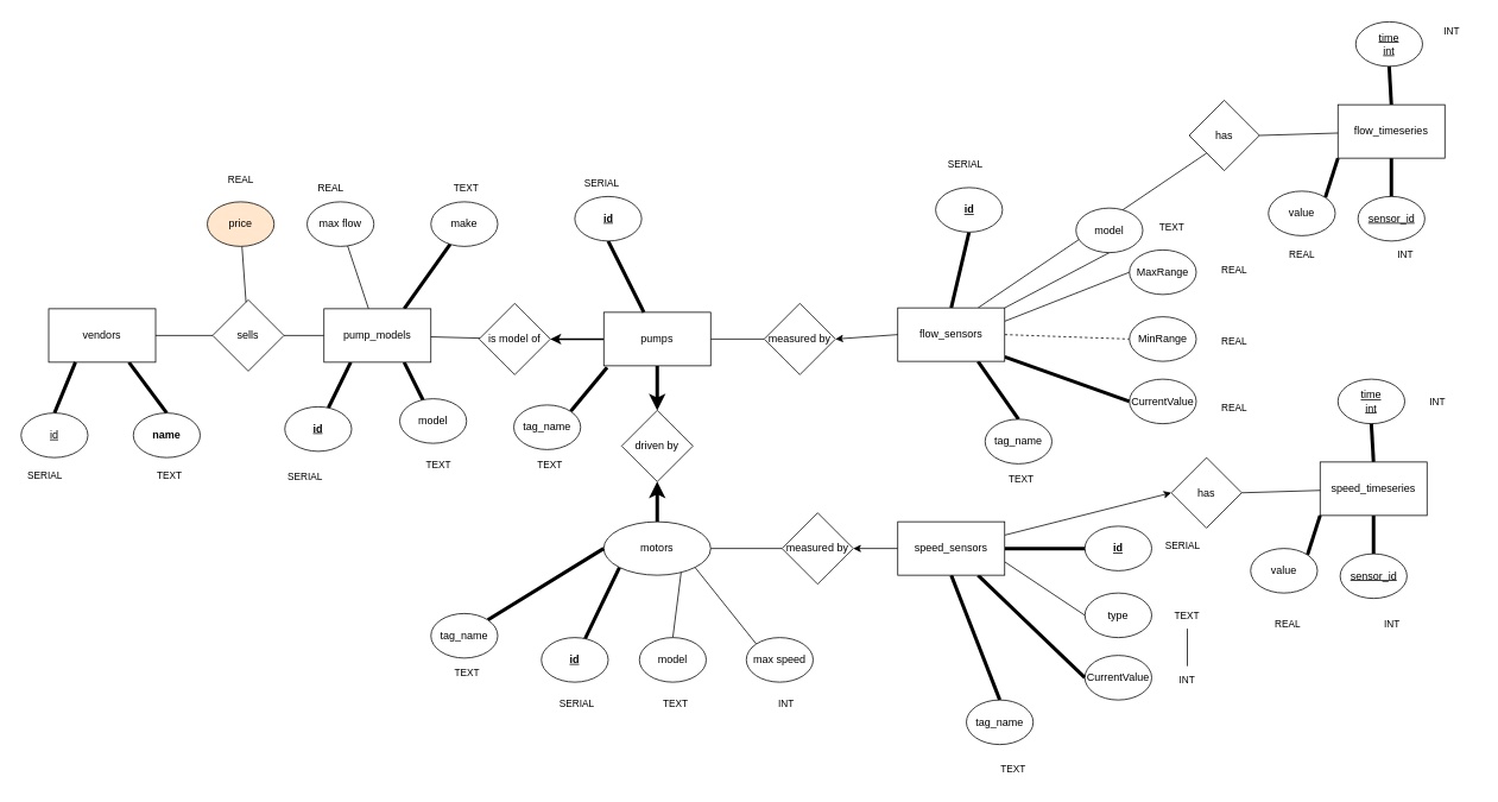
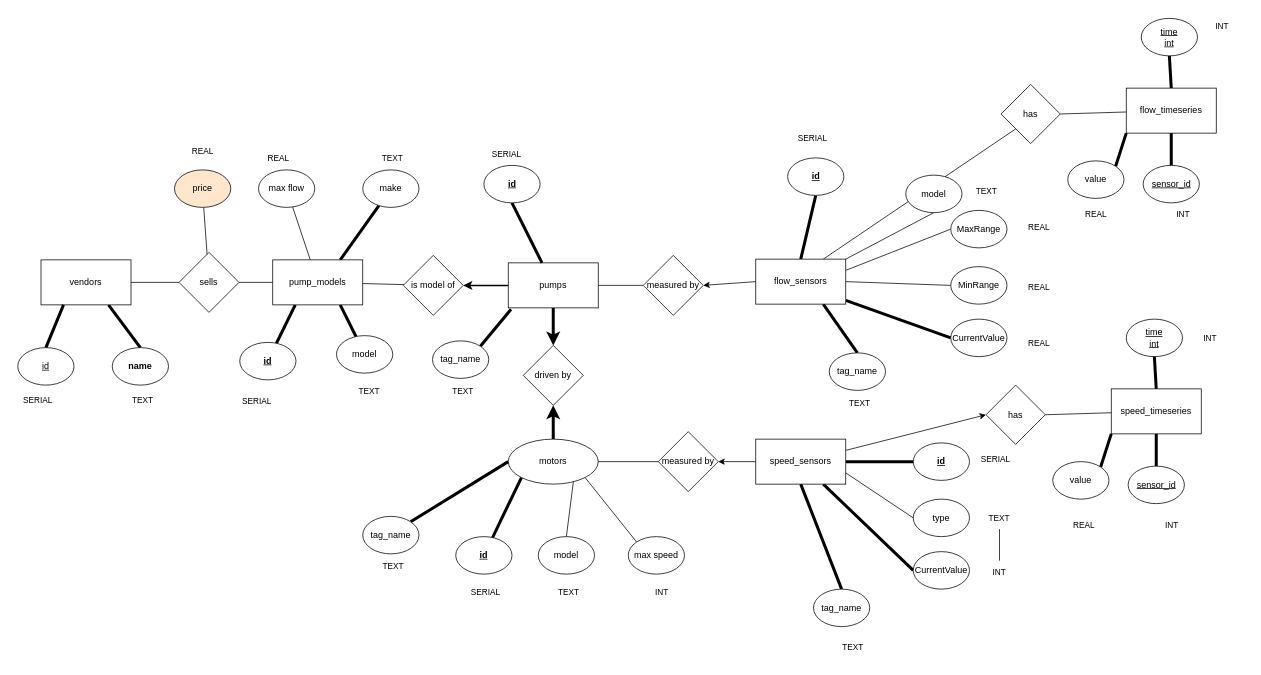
- <mxCell id="14" style="edgeStyle=none;html=1;exitX=1;exitY=0.5;exitDx=0;exitDy=0;entryX=0;entryY=0.5;entryDx=0;entryDy=0;endArrow=none;endFill=0;strokeWidth=1;labelBackgroundColor=none;dashed=1;" parent="1" source="17" target="30" edge="1"><mxGeometry relative="1" as="geometry" /></mxCell>
+ <mxCell id="14" style="edgeStyle=none;html=1;exitX=1;exitY=0.5;exitDx=0;exitDy=0;entryX=0;entryY=0.5;entryDx=0;entryDy=0;endArrow=none;endFill=0;strokeWidth=1;labelBackgroundColor=none;" parent="1" source="17" target="30" edge="1"><mxGeometry relative="1" as="geometry" /></mxCell>
